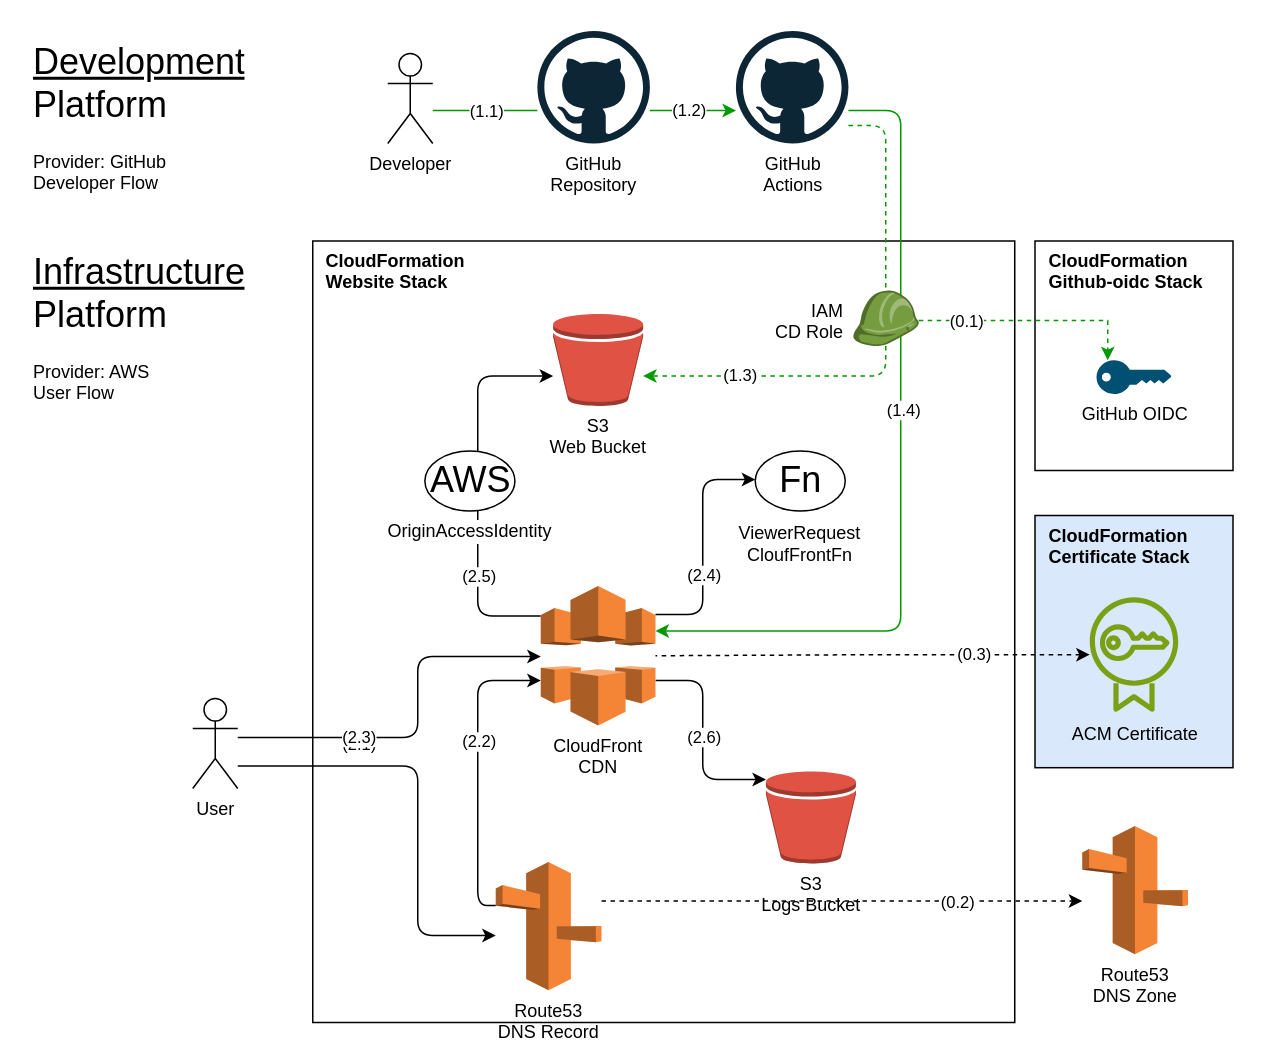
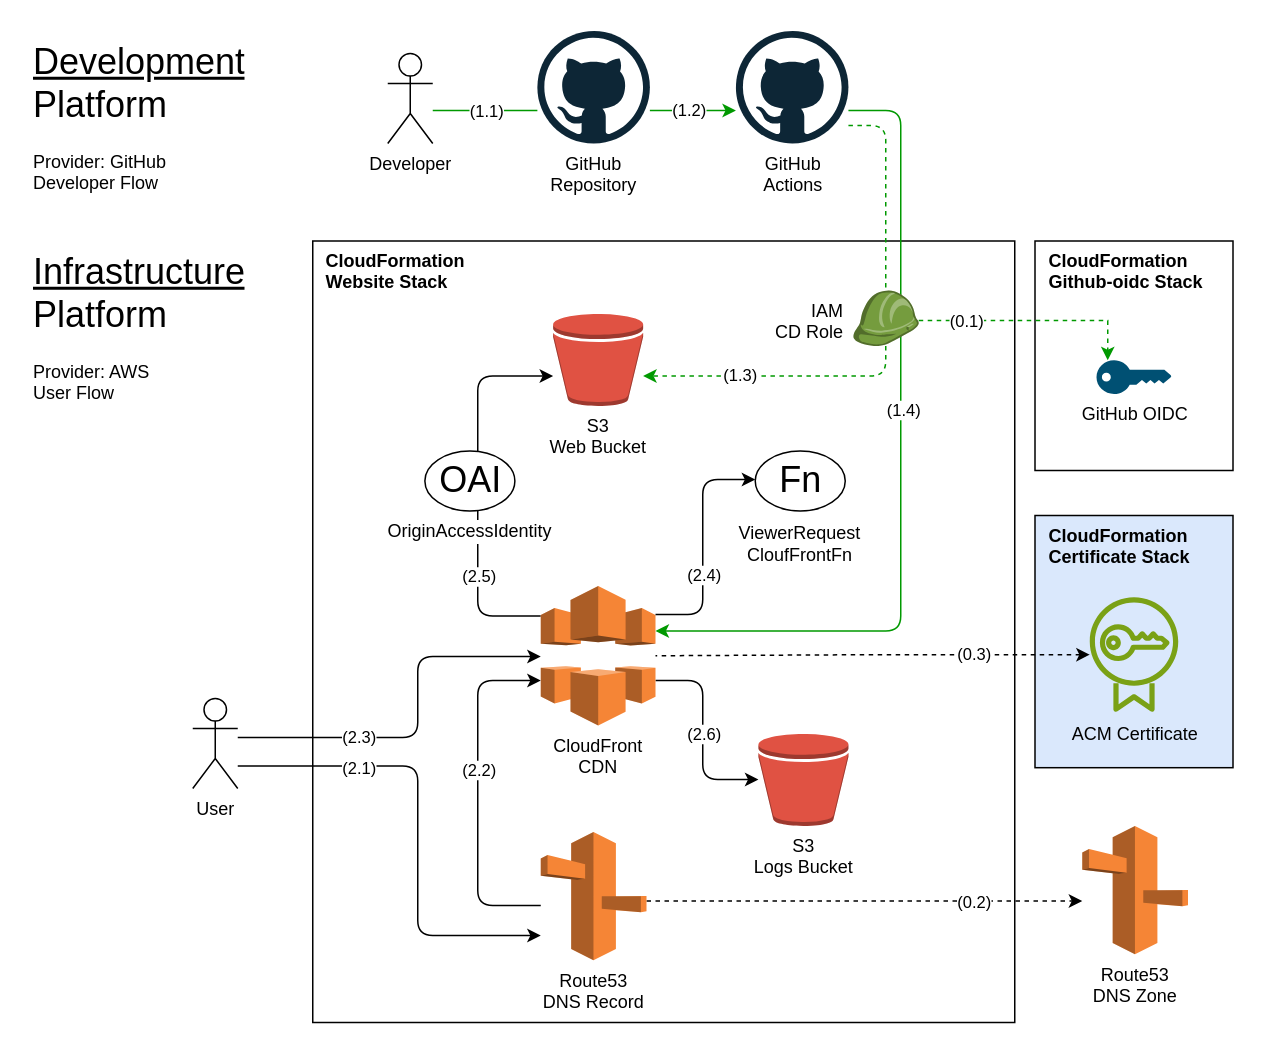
- <mxCell id="45" value="AWS" style="shape=mxgraph.electrical.abstract.function;html=1;shadow=0;dashed=0;align=center;strokeWidth=1;fontSize=24;" parent="44" vertex="1"><mxGeometry x="24.75" width="60" height="40" as="geometry" /></mxCell>
+ <mxCell id="45" value="OAI" style="shape=mxgraph.electrical.abstract.function;html=1;shadow=0;dashed=0;align=center;strokeWidth=1;fontSize=24;" parent="44" vertex="1"><mxGeometry x="24.75" width="60" height="40" as="geometry" /></mxCell>
- <mxCell id="42" value="&lt;span style=&quot;font-family: Helvetica; font-size: 12px; font-style: normal; font-variant-ligatures: normal; font-variant-caps: normal; font-weight: 400; letter-spacing: normal; orphans: 2; text-align: center; text-indent: 0px; text-transform: none; widows: 2; word-spacing: 0px; -webkit-text-stroke-width: 0px; white-space: nowrap; text-decoration-thickness: initial; text-decoration-style: initial; text-decoration-color: initial; float: none; display: inline !important;&quot;&gt;S3&lt;/span&gt;&lt;br style=&quot;forced-color-adjust: none; font-family: Helvetica; font-size: 12px; font-style: normal; font-variant-ligatures: normal; font-variant-caps: normal; font-weight: 400; letter-spacing: normal; orphans: 2; text-align: center; text-indent: 0px; text-transform: none; widows: 2; word-spacing: 0px; -webkit-text-stroke-width: 0px; white-space: nowrap; text-decoration-thickness: initial; text-decoration-style: initial; text-decoration-color: initial;&quot;&gt;&lt;span style=&quot;font-family: Helvetica; font-size: 12px; font-style: normal; font-variant-ligatures: normal; font-variant-caps: normal; font-weight: 400; letter-spacing: normal; orphans: 2; text-align: center; text-indent: 0px; text-transform: none; widows: 2; word-spacing: 0px; -webkit-text-stroke-width: 0px; white-space: nowrap; text-decoration-thickness: initial; text-decoration-style: initial; text-decoration-color: initial; float: none; display: inline !important;&quot;&gt;Logs&lt;/span&gt;&amp;nbsp;Bucket" style="outlineConnect=0;dashed=0;verticalLabelPosition=bottom;verticalAlign=top;align=center;html=1;shape=mxgraph.aws3.bucket;fillColor=#E05243;gradientColor=none;fontColor=default;" parent="1" vertex="1"><mxGeometry x="510.12" y="513.5" width="60" height="61.5" as="geometry" /></mxCell>
+ <mxCell id="42" value="&lt;span style=&quot;font-family: Helvetica; font-size: 12px; font-style: normal; font-variant-ligatures: normal; font-variant-caps: normal; font-weight: 400; letter-spacing: normal; orphans: 2; text-align: center; text-indent: 0px; text-transform: none; widows: 2; word-spacing: 0px; -webkit-text-stroke-width: 0px; white-space: nowrap; text-decoration-thickness: initial; text-decoration-style: initial; text-decoration-color: initial; float: none; display: inline !important;&quot;&gt;S3&lt;/span&gt;&lt;br style=&quot;forced-color-adjust: none; font-family: Helvetica; font-size: 12px; font-style: normal; font-variant-ligatures: normal; font-variant-caps: normal; font-weight: 400; letter-spacing: normal; orphans: 2; text-align: center; text-indent: 0px; text-transform: none; widows: 2; word-spacing: 0px; -webkit-text-stroke-width: 0px; white-space: nowrap; text-decoration-thickness: initial; text-decoration-style: initial; text-decoration-color: initial;&quot;&gt;&lt;span style=&quot;font-family: Helvetica; font-size: 12px; font-style: normal; font-variant-ligatures: normal; font-variant-caps: normal; font-weight: 400; letter-spacing: normal; orphans: 2; text-align: center; text-indent: 0px; text-transform: none; widows: 2; word-spacing: 0px; -webkit-text-stroke-width: 0px; white-space: nowrap; text-decoration-thickness: initial; text-decoration-style: initial; text-decoration-color: initial; float: none; display: inline !important;&quot;&gt;Logs&lt;/span&gt;&amp;nbsp;Bucket" style="outlineConnect=0;dashed=0;verticalLabelPosition=bottom;verticalAlign=top;align=center;html=1;shape=mxgraph.aws3.bucket;fillColor=#E05243;gradientColor=none;fontColor=default;" parent="1" vertex="1"><mxGeometry x="505.12" y="488.5" width="60" height="61.5" as="geometry" /></mxCell>
- <mxCell id="25" value="Route53&lt;br&gt;DNS Record" style="outlineConnect=0;dashed=0;verticalLabelPosition=bottom;verticalAlign=top;align=center;html=1;shape=mxgraph.aws3.route_53;fillColor=#F58536;gradientColor=none;" parent="1" vertex="1"><mxGeometry x="330" y="574" width="70.5" height="85.5" as="geometry" /></mxCell>
+ <mxCell id="25" value="Route53&lt;br&gt;DNS Record" style="outlineConnect=0;dashed=0;verticalLabelPosition=bottom;verticalAlign=top;align=center;html=1;shape=mxgraph.aws3.route_53;fillColor=#F58536;gradientColor=none;" parent="1" vertex="1"><mxGeometry x="360" y="554" width="70.5" height="85.5" as="geometry" /></mxCell>
